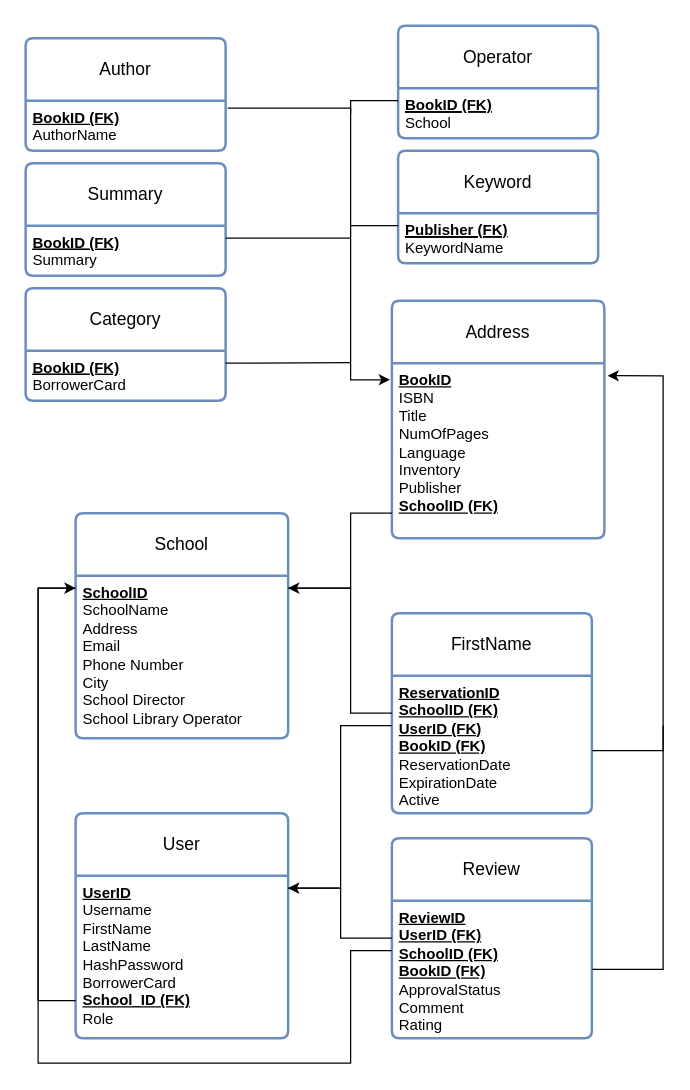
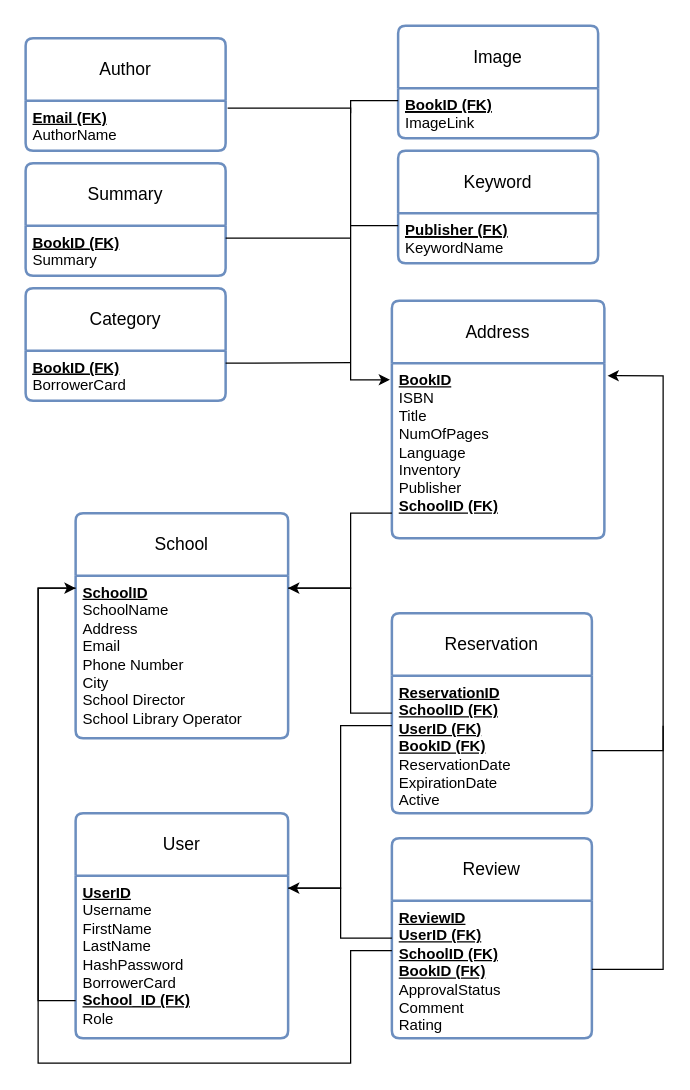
- <mxCell id="25" value="Operator" style="swimlane;childLayout=stackLayout;horizontal=1;startSize=50;horizontalStack=0;rounded=1;fontSize=14;fontStyle=0;strokeWidth=2;resizeParent=0;resizeLast=1;shadow=0;dashed=0;align=center;arcSize=4;whiteSpace=wrap;html=1;fillColor=default;strokeColor=#6c8ebf;" parent="1" vertex="1"><mxGeometry x="318" y="20" width="160" height="90" as="geometry" /></mxCell>
+ <mxCell id="25" value="Image" style="swimlane;childLayout=stackLayout;horizontal=1;startSize=50;horizontalStack=0;rounded=1;fontSize=14;fontStyle=0;strokeWidth=2;resizeParent=0;resizeLast=1;shadow=0;dashed=0;align=center;arcSize=4;whiteSpace=wrap;html=1;fillColor=default;strokeColor=#6c8ebf;" parent="1" vertex="1"><mxGeometry x="318" y="20" width="160" height="90" as="geometry" /></mxCell>
- <mxCell id="26" value="&lt;span style=&quot;border-color: var(--border-color);&quot;&gt;&lt;span style=&quot;border-color: var(--border-color);&quot;&gt;&lt;b style=&quot;text-decoration-line: underline; font-weight: bold; border-color: var(--border-color);&quot;&gt;&lt;u style=&quot;border-color: var(--border-color);&quot;&gt;&lt;b style=&quot;border-color: var(--border-color);&quot;&gt;&lt;u style=&quot;border-color: var(--border-color);&quot;&gt;&lt;b&gt;&lt;u&gt;BookID&amp;nbsp;&lt;/u&gt;&lt;/b&gt;(FK)&lt;/u&gt;&lt;/b&gt;&lt;br style=&quot;border-color: var(--border-color); font-weight: 400;&quot;&gt;&lt;/u&gt;&lt;/b&gt;&lt;/span&gt;&lt;/span&gt;School" style="align=left;strokeColor=none;fillColor=none;spacingLeft=4;fontSize=12;verticalAlign=top;resizable=0;rotatable=0;part=1;html=1;" parent="25" vertex="1"><mxGeometry y="50" width="160" height="40" as="geometry" /></mxCell>
+ <mxCell id="26" value="&lt;span style=&quot;border-color: var(--border-color);&quot;&gt;&lt;span style=&quot;border-color: var(--border-color);&quot;&gt;&lt;b style=&quot;text-decoration-line: underline; font-weight: bold; border-color: var(--border-color);&quot;&gt;&lt;u style=&quot;border-color: var(--border-color);&quot;&gt;&lt;b style=&quot;border-color: var(--border-color);&quot;&gt;&lt;u style=&quot;border-color: var(--border-color);&quot;&gt;&lt;b&gt;&lt;u&gt;BookID&amp;nbsp;&lt;/u&gt;&lt;/b&gt;(FK)&lt;/u&gt;&lt;/b&gt;&lt;br style=&quot;border-color: var(--border-color); font-weight: 400;&quot;&gt;&lt;/u&gt;&lt;/b&gt;&lt;/span&gt;&lt;/span&gt;ImageLink" style="align=left;strokeColor=none;fillColor=none;spacingLeft=4;fontSize=12;verticalAlign=top;resizable=0;rotatable=0;part=1;html=1;" parent="25" vertex="1"><mxGeometry y="50" width="160" height="40" as="geometry" /></mxCell>
- <mxCell id="11" value="&lt;b&gt;&lt;u&gt;BookID (FK)&lt;/u&gt;&lt;/b&gt;&lt;br&gt;AuthorName" style="align=left;strokeColor=none;fillColor=none;spacingLeft=4;fontSize=12;verticalAlign=top;resizable=0;rotatable=0;part=1;html=1;" parent="10" vertex="1"><mxGeometry y="50" width="160" height="40" as="geometry" /></mxCell>
+ <mxCell id="11" value="&lt;b&gt;&lt;u&gt;Email (FK)&lt;/u&gt;&lt;/b&gt;&lt;br&gt;AuthorName" style="align=left;strokeColor=none;fillColor=none;spacingLeft=4;fontSize=12;verticalAlign=top;resizable=0;rotatable=0;part=1;html=1;" parent="10" vertex="1"><mxGeometry y="50" width="160" height="40" as="geometry" /></mxCell>
- <mxCell id="16" value="FirstName" style="swimlane;childLayout=stackLayout;horizontal=1;startSize=50;horizontalStack=0;rounded=1;fontSize=14;fontStyle=0;strokeWidth=2;resizeParent=0;resizeLast=1;shadow=0;dashed=0;align=center;arcSize=4;whiteSpace=wrap;html=1;fillColor=default;strokeColor=#6c8ebf;" parent="1" vertex="1"><mxGeometry x="313" y="490" width="160" height="160" as="geometry" /></mxCell>
+ <mxCell id="16" value="Reservation" style="swimlane;childLayout=stackLayout;horizontal=1;startSize=50;horizontalStack=0;rounded=1;fontSize=14;fontStyle=0;strokeWidth=2;resizeParent=0;resizeLast=1;shadow=0;dashed=0;align=center;arcSize=4;whiteSpace=wrap;html=1;fillColor=default;strokeColor=#6c8ebf;" parent="1" vertex="1"><mxGeometry x="313" y="490" width="160" height="160" as="geometry" /></mxCell>
